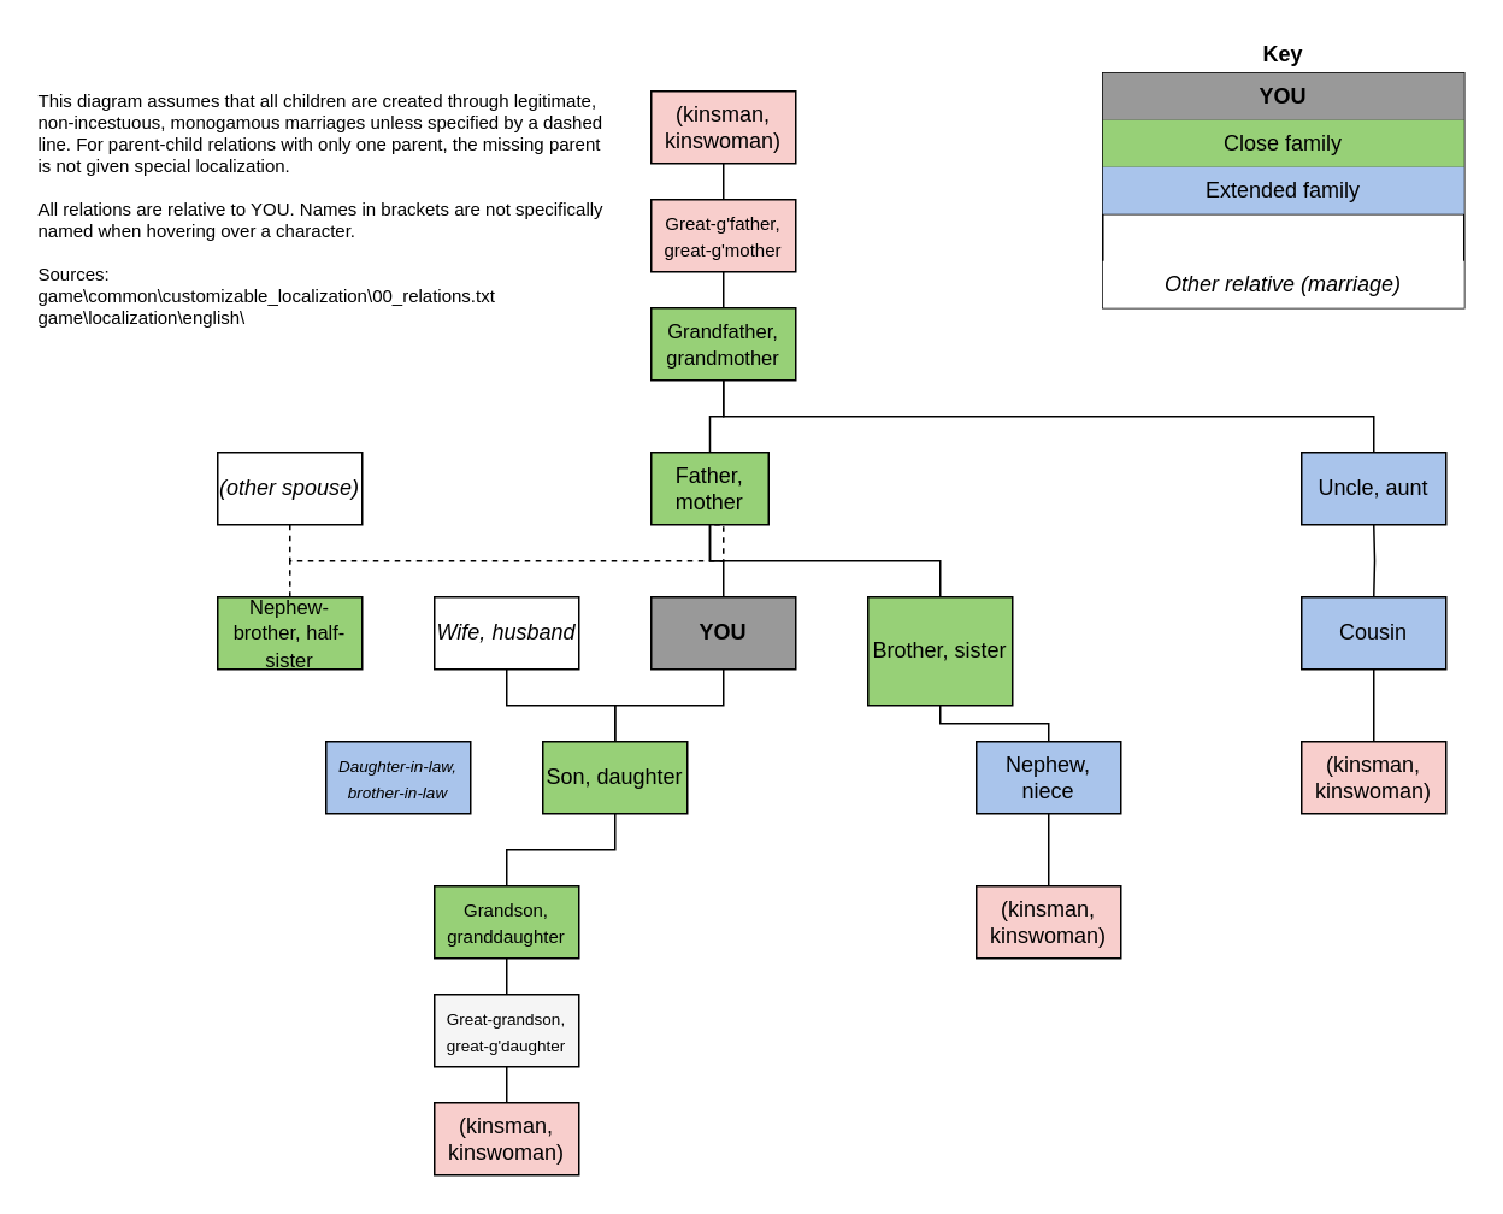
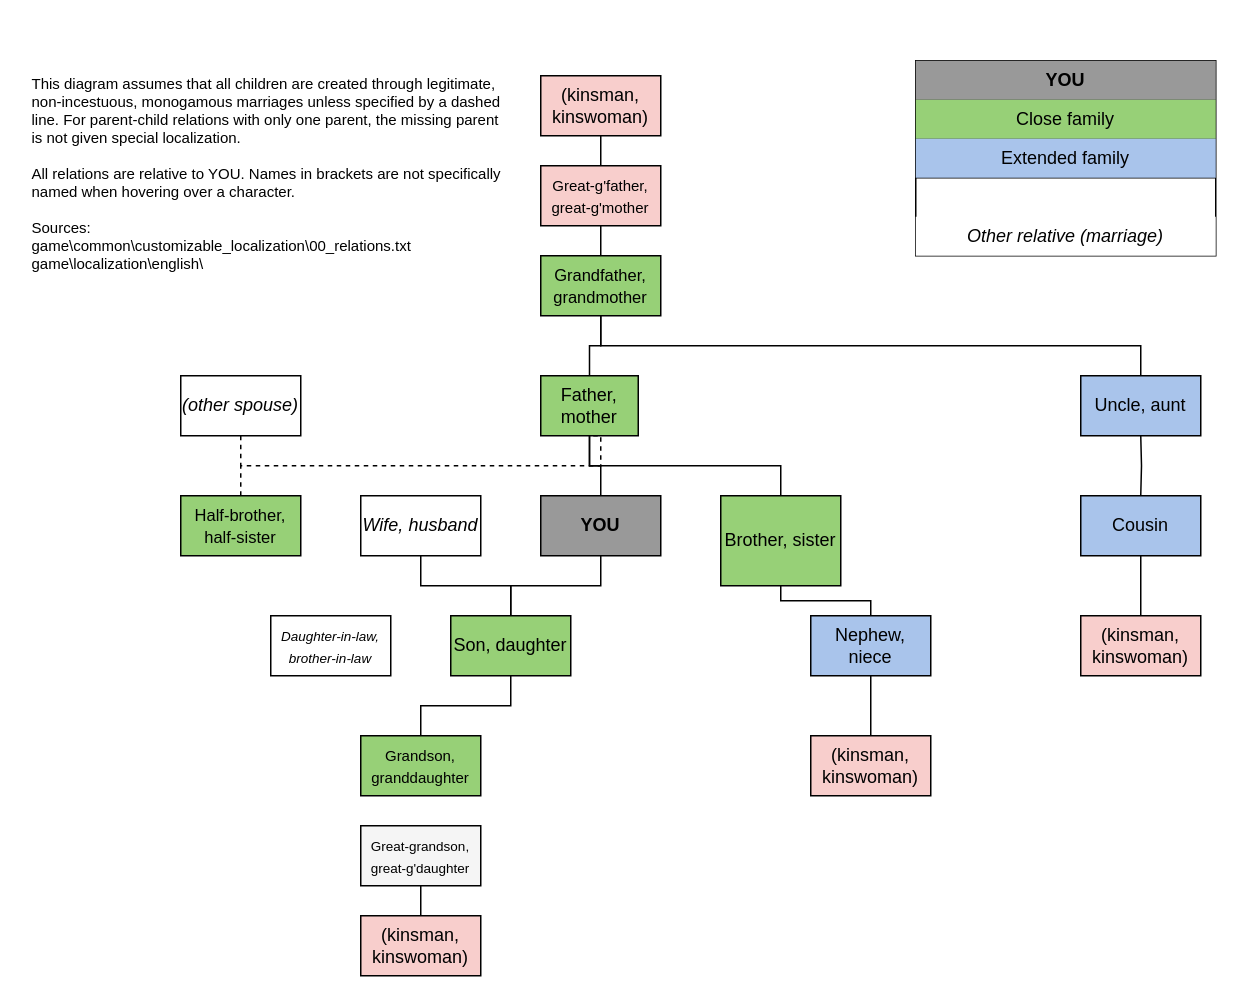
- <mxCell id="49" value="Key" style="text;html=1;strokeColor=none;fillColor=none;align=center;verticalAlign=middle;whiteSpace=wrap;rounded=0;fontStyle=1" vertex="1" parent="1"><mxGeometry x="610" y="20" width="200" height="20" as="geometry" /></mxCell>
- <mxCell id="14" value="&lt;font style=&quot;font-size: 11px&quot;&gt;Nephew-brother, half-sister&lt;/font&gt;" style="rounded=0;whiteSpace=wrap;html=1;fillColor=#97D077;" vertex="1" parent="1"><mxGeometry x="120" y="330" width="80" height="40" as="geometry" /></mxCell>
+ <mxCell id="14" value="&lt;font style=&quot;font-size: 11px&quot;&gt;Half-brother, half-sister&lt;/font&gt;" style="rounded=0;whiteSpace=wrap;html=1;fillColor=#97D077;" vertex="1" parent="1"><mxGeometry x="120" y="330" width="80" height="40" as="geometry" /></mxCell>
- <mxCell id="9" value="&lt;font style=&quot;font-size: 9px&quot;&gt;Daughter-in-law, brother-in-law&lt;/font&gt;" style="rounded=0;whiteSpace=wrap;html=1;fontStyle=2;fillColor=#a9c4eb;" vertex="1" parent="1"><mxGeometry x="180" y="410" width="80" height="40" as="geometry" /></mxCell>
+ <mxCell id="9" value="&lt;font style=&quot;font-size: 9px&quot;&gt;Daughter-in-law, brother-in-law&lt;/font&gt;" style="rounded=0;whiteSpace=wrap;html=1;fontStyle=2" vertex="1" parent="1"><mxGeometry x="180" y="410" width="80" height="40" as="geometry" /></mxCell>
- <mxCell id="17" value="" style="endArrow=none;html=1;strokeColor=#000000;entryX=0.5;entryY=1;entryDx=0;entryDy=0;exitX=0.5;exitY=0;exitDx=0;exitDy=0;edgeStyle=orthogonalEdgeStyle;rounded=0;" edge="1" parent="1" source="16" target="5"><mxGeometry width="50" height="50" relative="1" as="geometry"><mxPoint x="290" y="500" as="sourcePoint" /><mxPoint x="230" y="460" as="targetPoint" /></mxGeometry></mxCell>
